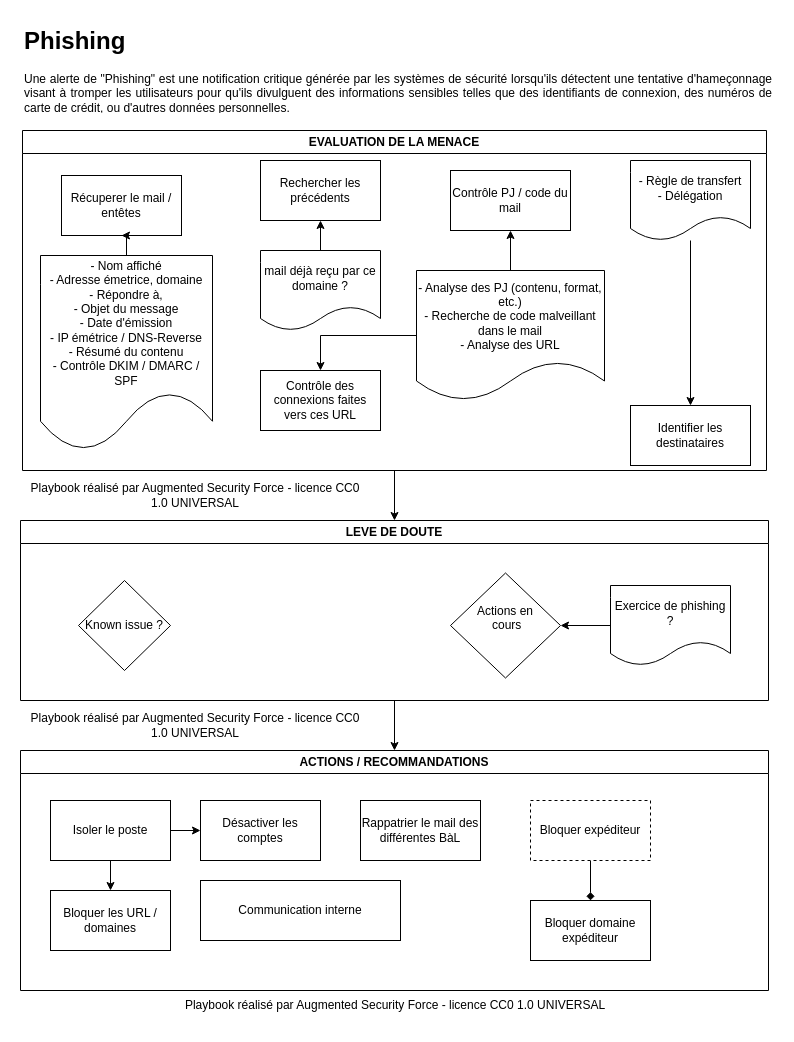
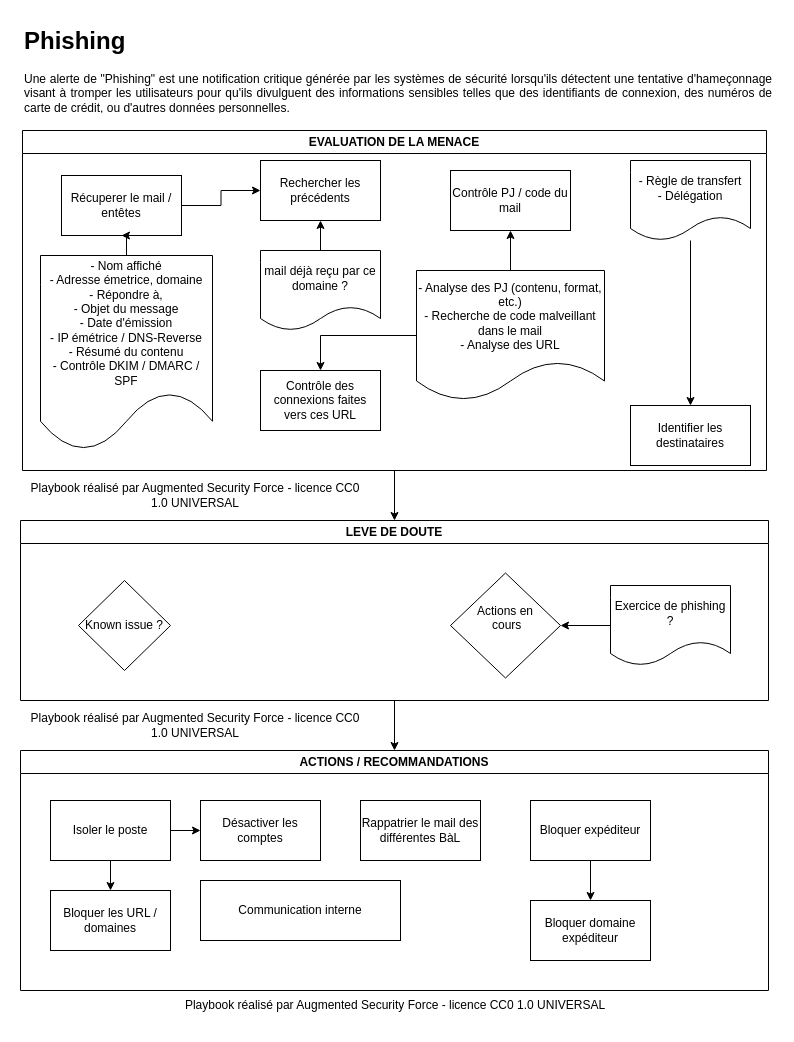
+ <mxCell id="8" value="" style="edgeStyle=orthogonalEdgeStyle;rounded=0;orthogonalLoop=1;jettySize=auto;html=1;" edge="1" parent="3" source="9" target="7"><mxGeometry relative="1" as="geometry" /></mxCell>
- <mxCell id="34" value="Bloquer expéditeur" style="rounded=0;whiteSpace=wrap;html=1;dashed=1;" vertex="1" parent="25"><mxGeometry x="510" y="50" width="120" height="60" as="geometry" /></mxCell>
+ <mxCell id="34" value="Bloquer expéditeur" style="rounded=0;whiteSpace=wrap;html=1;" vertex="1" parent="25"><mxGeometry x="510" y="50" width="120" height="60" as="geometry" /></mxCell>
- <mxCell id="33" value="" style="edgeStyle=orthogonalEdgeStyle;rounded=0;orthogonalLoop=1;jettySize=auto;html=1;endArrow=diamond;" edge="1" parent="25" source="34" target="35"><mxGeometry relative="1" as="geometry" /></mxCell>
+ <mxCell id="33" value="" style="edgeStyle=orthogonalEdgeStyle;rounded=0;orthogonalLoop=1;jettySize=auto;html=1;" edge="1" parent="25" source="34" target="35"><mxGeometry relative="1" as="geometry" /></mxCell>
